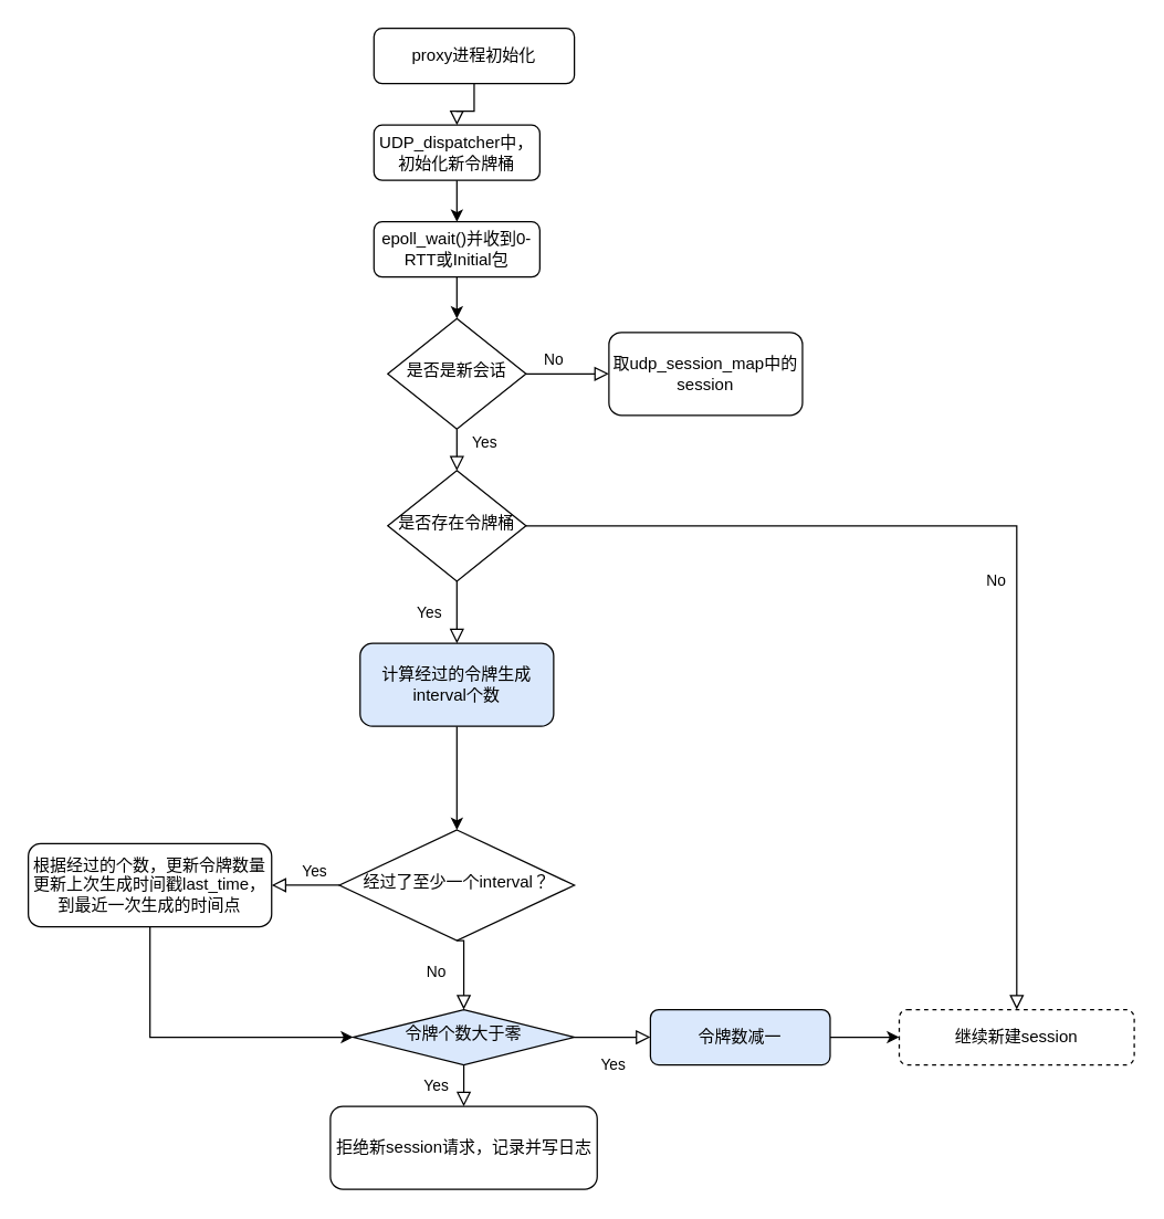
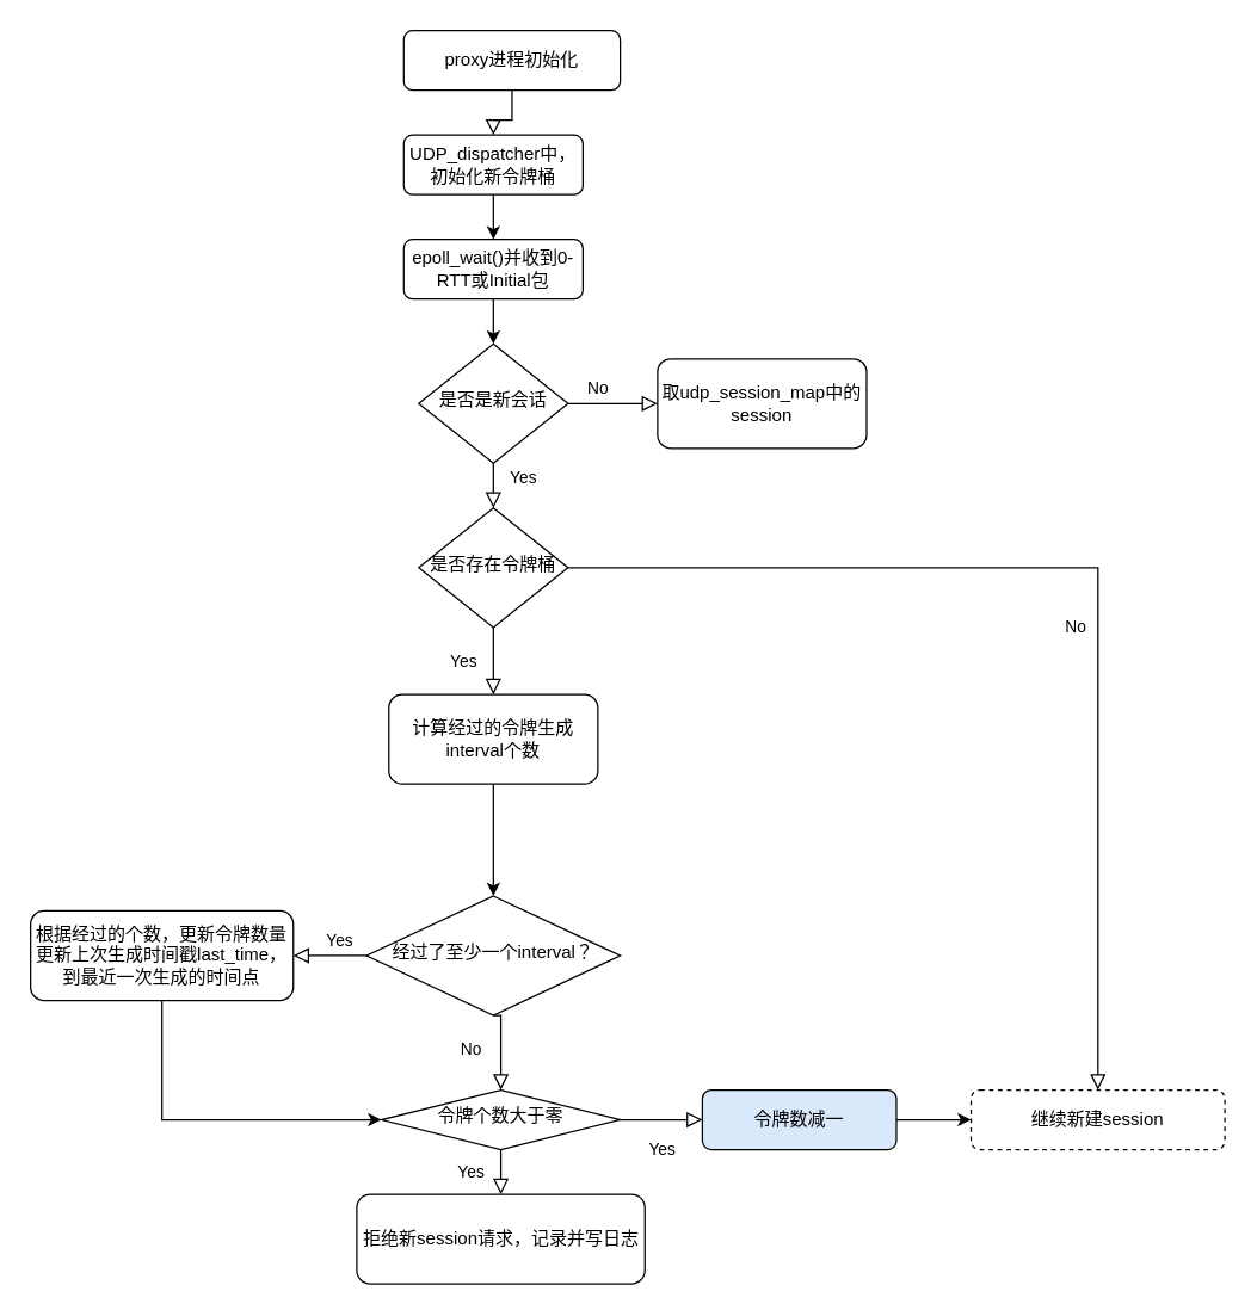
- <mxCell id="13" value="计算经过的令牌生成interval个数" style="rounded=1;whiteSpace=wrap;html=1;fontSize=12;glass=0;strokeWidth=1;shadow=0;fillColor=#dae8fc;" vertex="1" parent="1"><mxGeometry x="260" y="465" width="140" height="60" as="geometry" /></mxCell>
+ <mxCell id="13" value="计算经过的令牌生成interval个数" style="rounded=1;whiteSpace=wrap;html=1;fontSize=12;glass=0;strokeWidth=1;shadow=0;" vertex="1" parent="1"><mxGeometry x="260" y="465" width="140" height="60" as="geometry" /></mxCell>
- <mxCell id="17" value="令牌个数大于零" style="rhombus;whiteSpace=wrap;html=1;shadow=0;fontFamily=Helvetica;fontSize=12;align=center;strokeWidth=1;spacing=6;spacingTop=-4;fillColor=#dae8fc;" vertex="1" parent="1"><mxGeometry x="255" y="730" width="160" height="40" as="geometry" /></mxCell>
+ <mxCell id="17" value="令牌个数大于零" style="rhombus;whiteSpace=wrap;html=1;shadow=0;fontFamily=Helvetica;fontSize=12;align=center;strokeWidth=1;spacing=6;spacingTop=-4;" vertex="1" parent="1"><mxGeometry x="255" y="730" width="160" height="40" as="geometry" /></mxCell>
